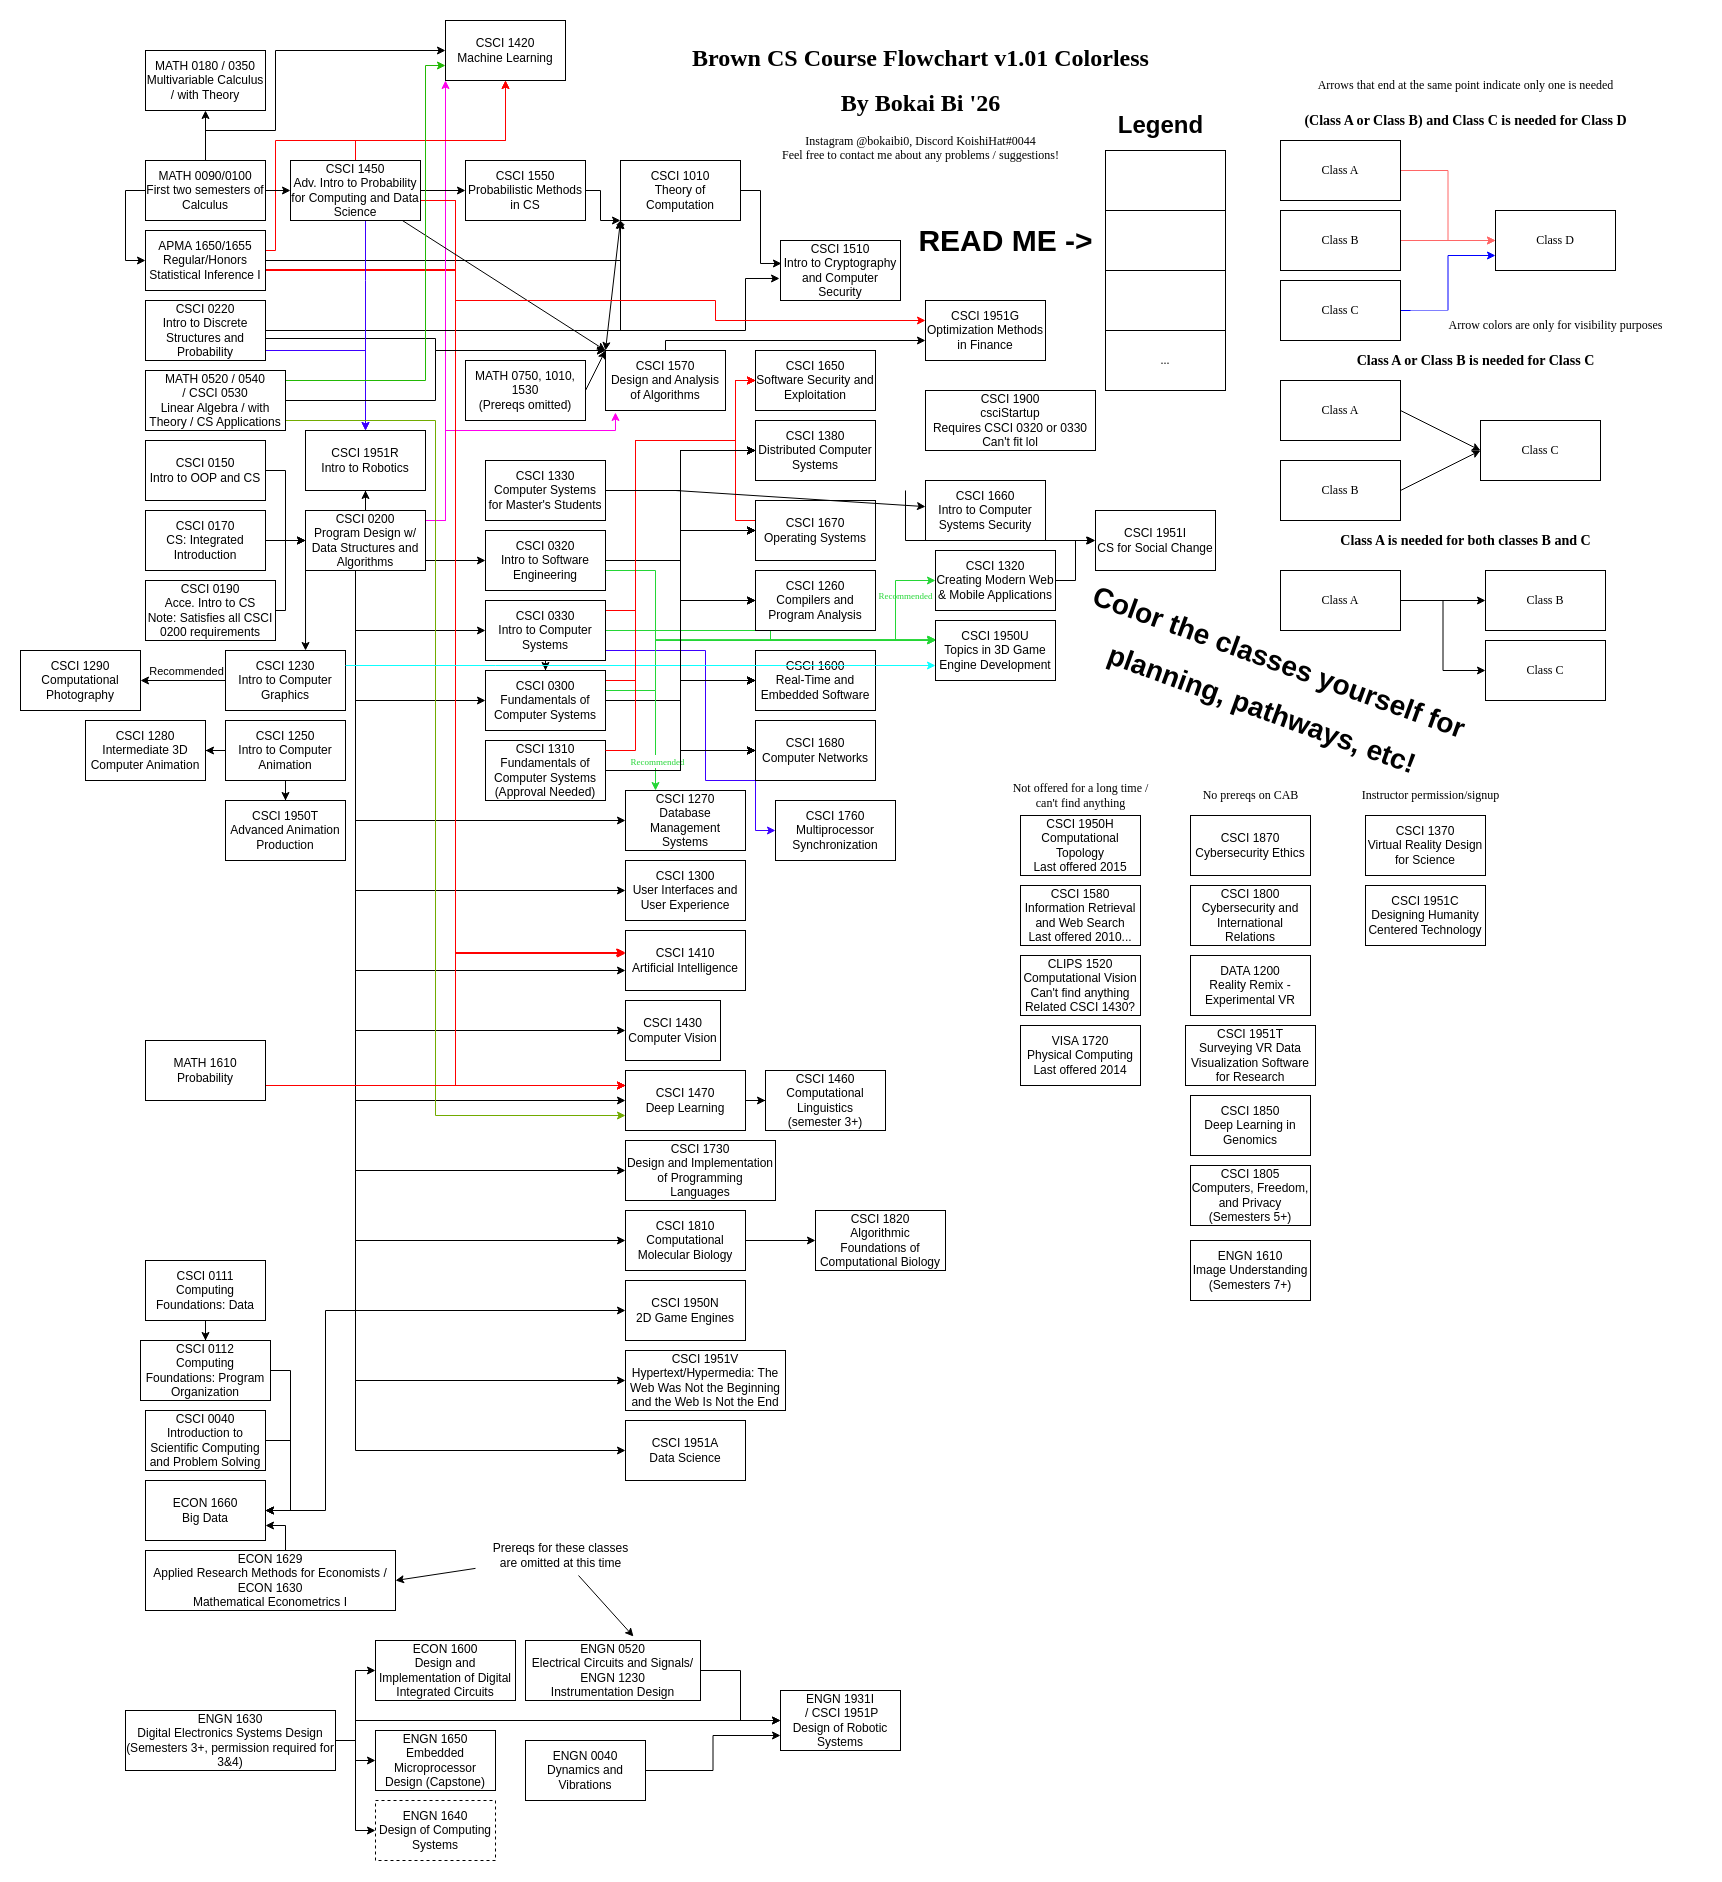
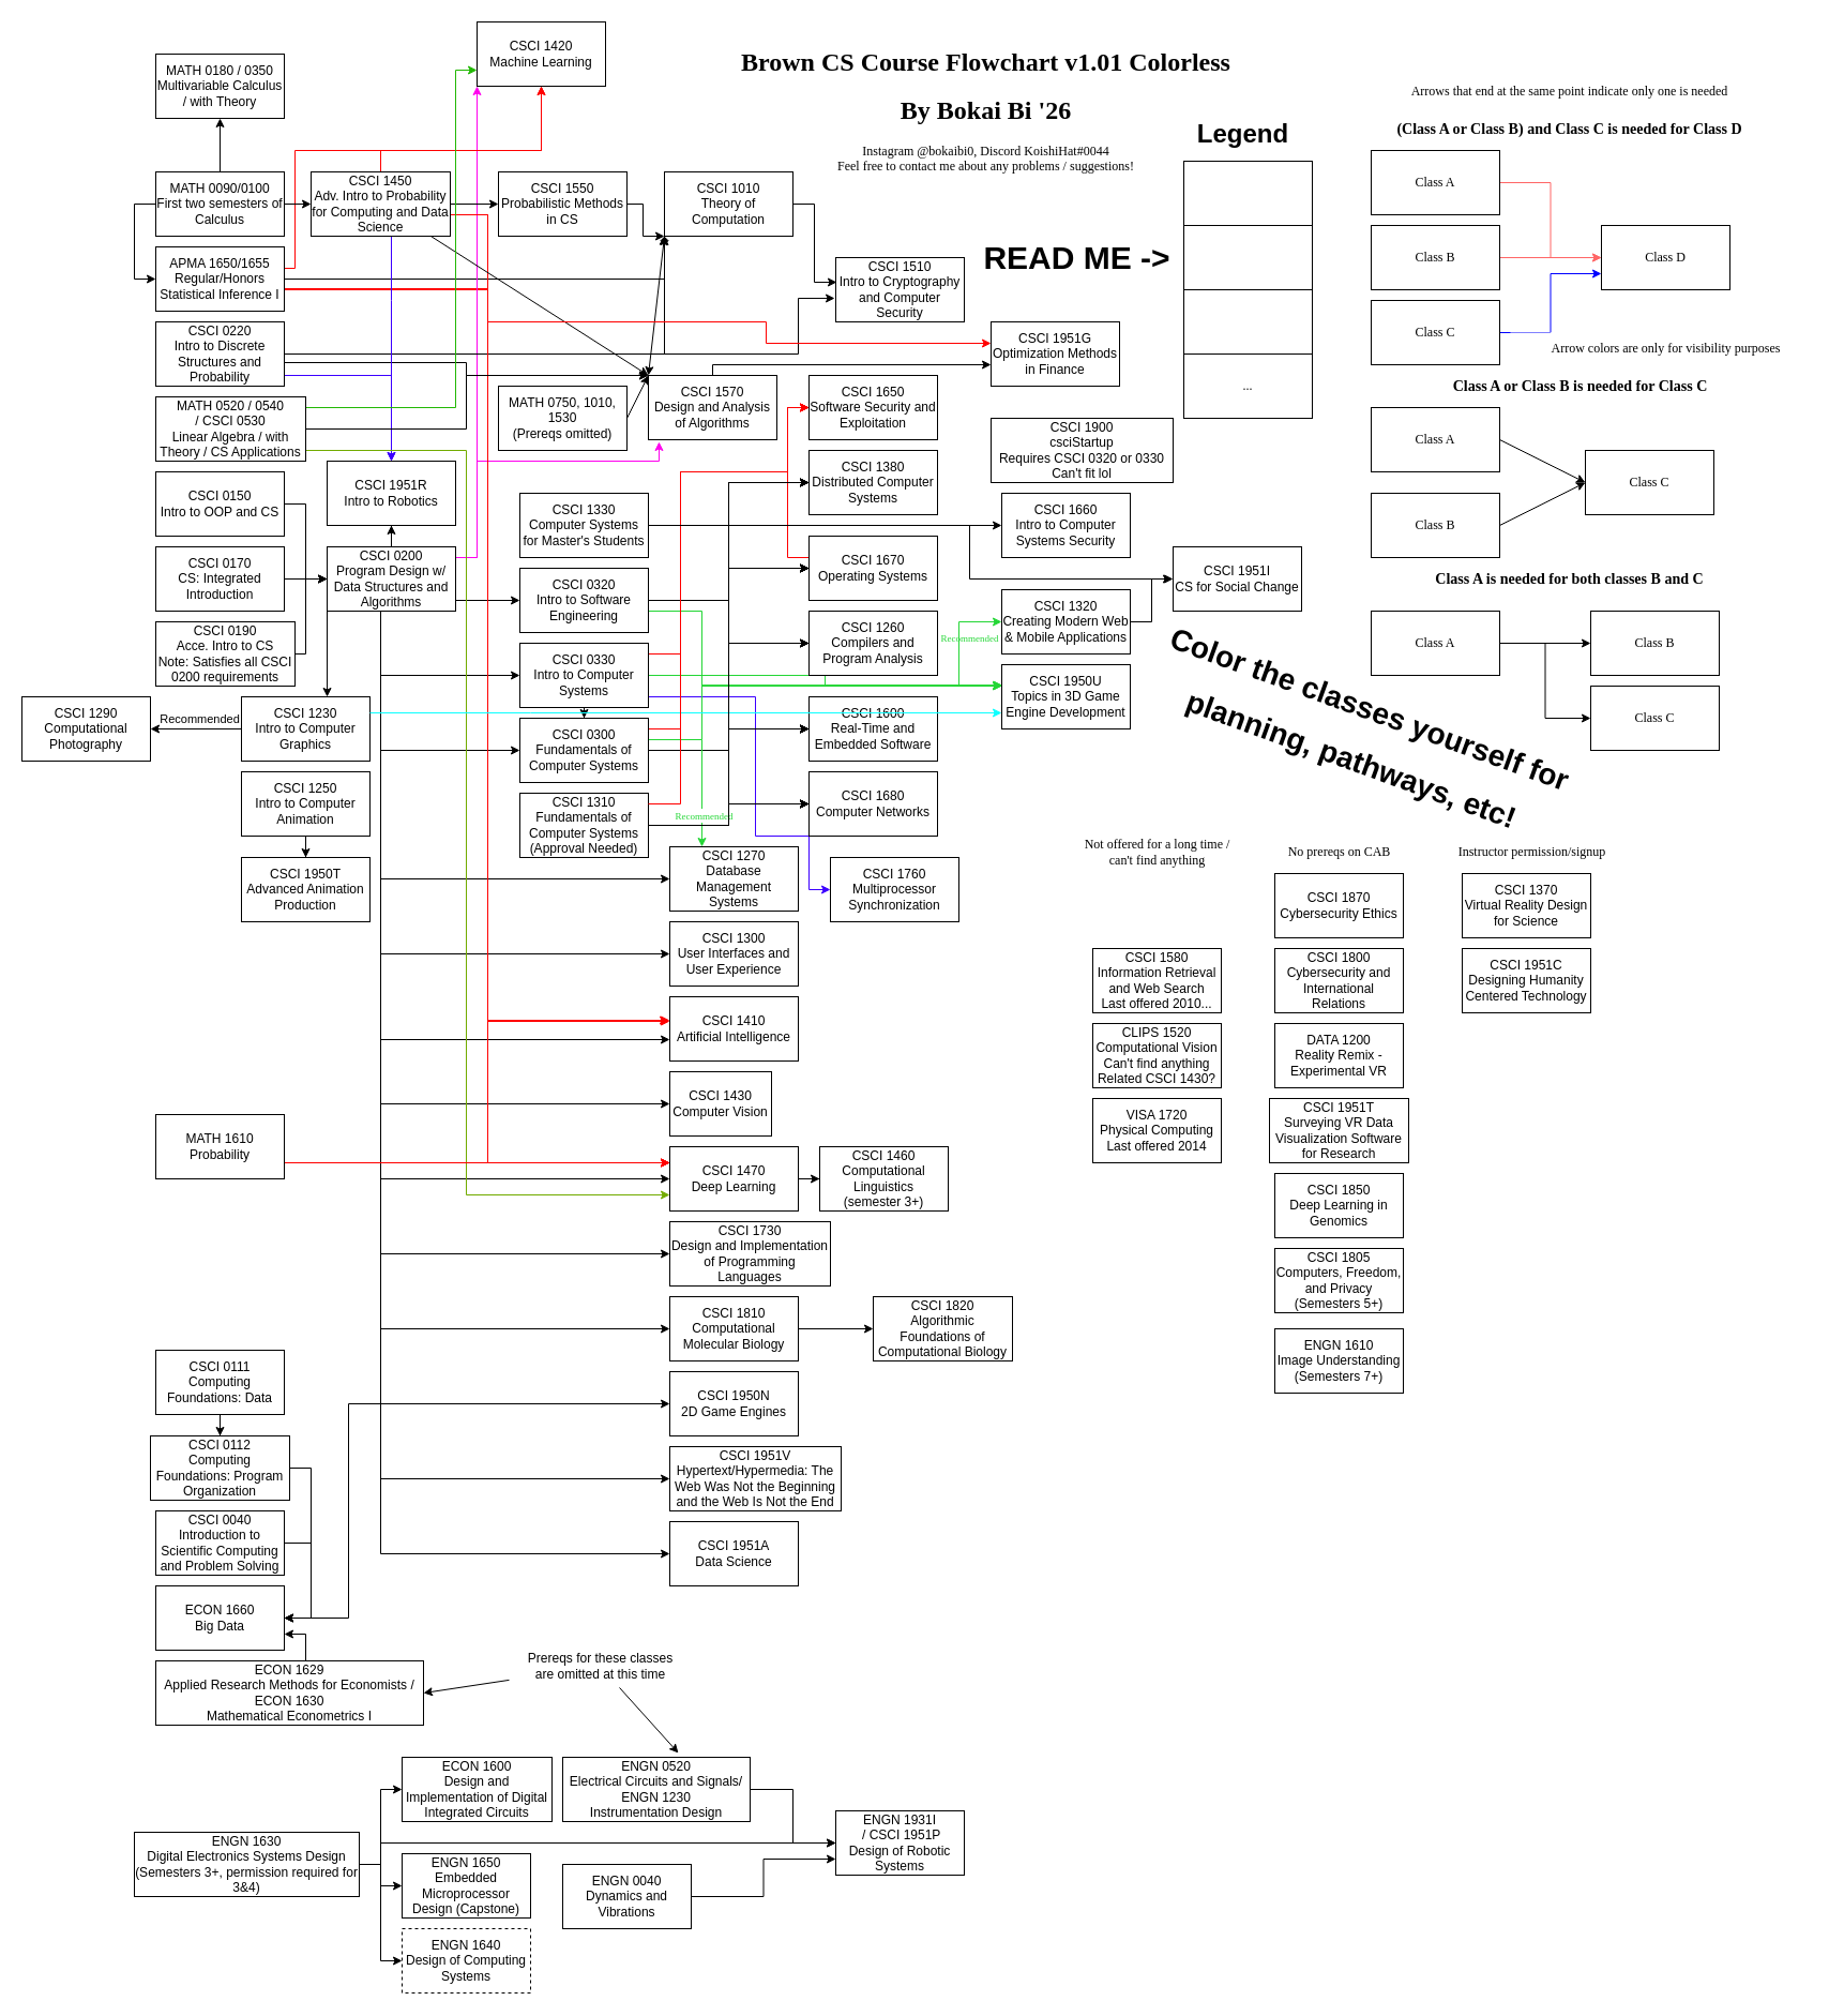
- <mxCell id="70" style="edgeStyle=orthogonalEdgeStyle;rounded=0;orthogonalLoop=1;jettySize=auto;html=1;entryX=0;entryY=0.5;entryDx=0;entryDy=0;strokeColor=#000000;fillColor=#FFFFFF;" parent="1" source="72" target="147" edge="1"><mxGeometry relative="1" as="geometry"><Array as="points"><mxPoint x="205" y="130" /><mxPoint x="275" y="130" /><mxPoint x="275" y="50" /></Array></mxGeometry></mxCell>
- <mxCell id="148" value="&lt;div&gt;CSCI 1660&lt;/div&gt;&lt;div&gt;Intro to Computer Systems Security&lt;br&gt;&lt;/div&gt;" style="rounded=0;whiteSpace=wrap;html=1;strokeColor=#000000;fillColor=#FFFFFF;" parent="1" vertex="1"><mxGeometry x="925" y="480" width="120" height="60" as="geometry" /></mxCell>
+ <mxCell id="148" value="&lt;div&gt;CSCI 1660&lt;/div&gt;&lt;div&gt;Intro to Computer Systems Security&lt;br&gt;&lt;/div&gt;" style="rounded=0;whiteSpace=wrap;html=1;strokeColor=#000000;fillColor=#FFFFFF;" parent="1" vertex="1"><mxGeometry x="935" y="460" width="120" height="60" as="geometry" /></mxCell>
- <mxCell id="145" value="&lt;div&gt;CSCI 1280&lt;/div&gt;&lt;div&gt;Intermediate 3D Computer Animation&lt;br&gt;&lt;/div&gt;" style="rounded=0;whiteSpace=wrap;html=1;strokeColor=#000000;fillColor=#FFFFFF;" parent="1" vertex="1"><mxGeometry x="85" y="720" width="120" height="60" as="geometry" /></mxCell>
- <mxCell id="91" style="edgeStyle=orthogonalEdgeStyle;rounded=0;orthogonalLoop=1;jettySize=auto;html=1;strokeColor=#000000;fillColor=#FFFFFF;" parent="1" source="92" target="145" edge="1"><mxGeometry relative="1" as="geometry" /></mxCell>
- <mxCell id="170" value="&lt;div&gt;CSCI 1950H&lt;/div&gt;&lt;div&gt;Computational Topology&lt;/div&gt;&lt;div&gt;Last offered 2015&lt;br&gt;&lt;/div&gt;" style="rounded=0;whiteSpace=wrap;html=1;fillColor=#FFFFFF;" parent="1" vertex="1"><mxGeometry x="1020" y="815" width="120" height="60" as="geometry" /></mxCell>
